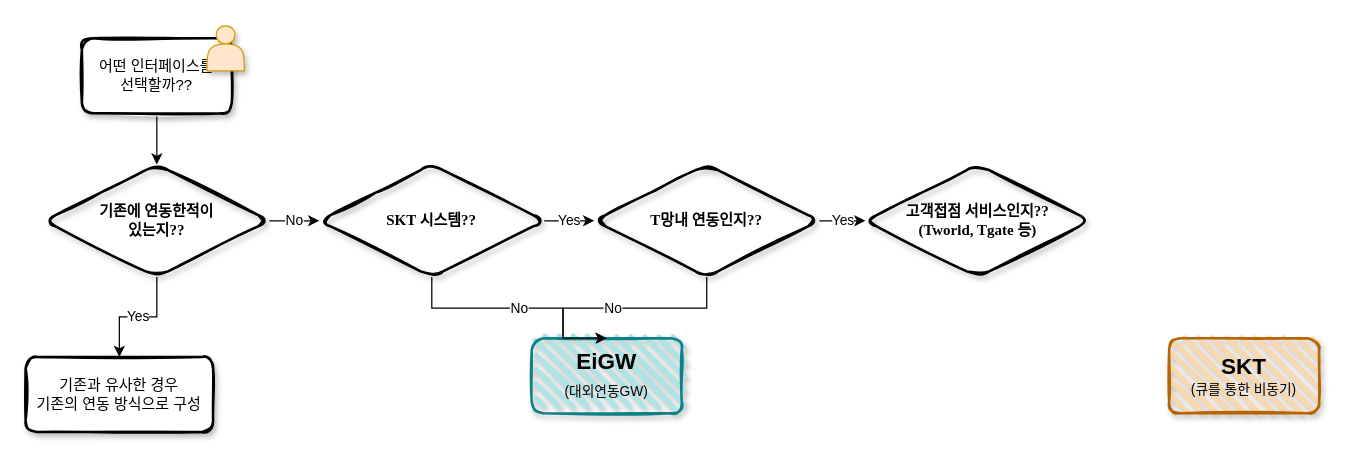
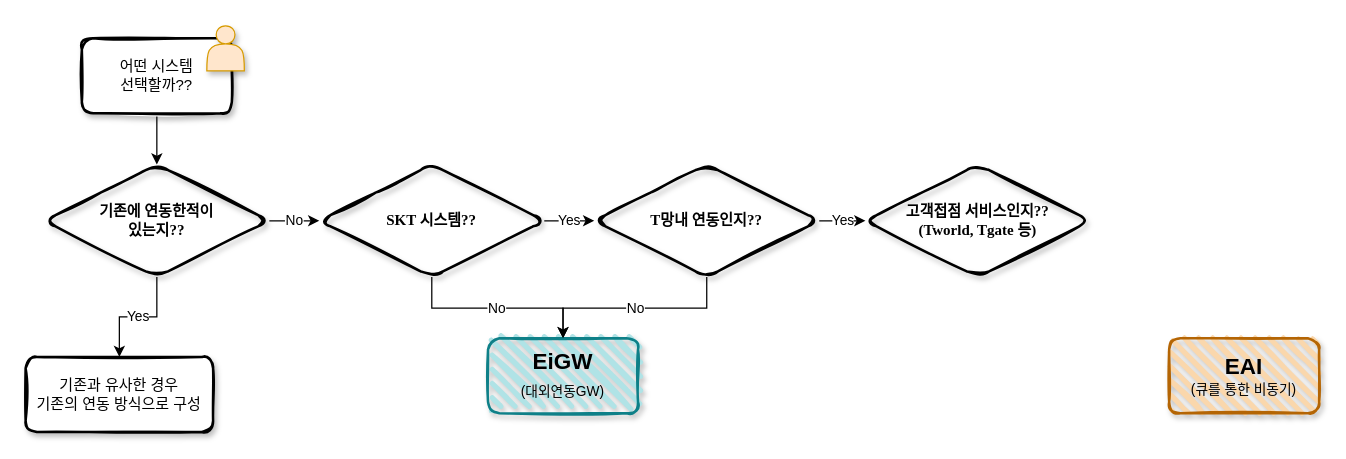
- <mxCell id="6" value="어떤 인터페이스를&lt;br&gt;선택할까??" style="rounded=1;whiteSpace=wrap;html=1;strokeWidth=2;fillWeight=4;hachureGap=8;hachureAngle=45;sketch=1;shadow=1;labelBackgroundColor=none;glass=0;" vertex="1" parent="1"><mxGeometry x="65" y="30" width="120" height="60" as="geometry" /></mxCell>
+ <mxCell id="6" value="어떤 시스템&lt;br&gt;선택할까??" style="rounded=1;whiteSpace=wrap;html=1;strokeWidth=2;fillWeight=4;hachureGap=8;hachureAngle=45;sketch=1;shadow=1;labelBackgroundColor=none;glass=0;" vertex="1" parent="1"><mxGeometry x="65" y="30" width="120" height="60" as="geometry" /></mxCell>
- <mxCell id="12" value="EiGW&lt;br&gt;&lt;font style=&quot;font-size: 11px ; font-weight: normal&quot;&gt;(대외연동GW)&lt;/font&gt;" style="rounded=1;whiteSpace=wrap;html=1;strokeWidth=2;fillWeight=4;hachureGap=8;hachureAngle=45;sketch=1;shadow=1;glass=0;labelBackgroundColor=none;fontSize=18;fontStyle=1;fillColor=#b0e3e6;strokeColor=#0e8088;horizontal=1;" vertex="1" parent="1"><mxGeometry x="425" y="270" width="120" height="60" as="geometry" /></mxCell>
+ <mxCell id="12" value="EiGW&lt;br&gt;&lt;font style=&quot;font-size: 11px ; font-weight: normal&quot;&gt;(대외연동GW)&lt;/font&gt;" style="rounded=1;whiteSpace=wrap;html=1;strokeWidth=2;fillWeight=4;hachureGap=8;hachureAngle=45;sketch=1;shadow=1;glass=0;labelBackgroundColor=none;fontSize=18;fontStyle=1;fillColor=#b0e3e6;strokeColor=#0e8088;horizontal=1;" vertex="1" parent="1"><mxGeometry x="390" y="270" width="120" height="60" as="geometry" /></mxCell>
- <mxCell id="17" value="&lt;font style=&quot;font-size: 18px&quot;&gt;&lt;b&gt;SKT&lt;/b&gt;&lt;/font&gt;&lt;br&gt;(큐를 통한 비동기)" style="rounded=1;whiteSpace=wrap;html=1;strokeWidth=2;fillWeight=4;hachureGap=8;hachureAngle=45;fillColor=#fad7ac;sketch=1;shadow=1;glass=0;labelBackgroundColor=none;fontSize=11;strokeColor=#b46504;" vertex="1" parent="1"><mxGeometry x="935" y="270" width="120" height="60" as="geometry" /></mxCell>
+ <mxCell id="17" value="&lt;font style=&quot;font-size: 18px&quot;&gt;&lt;b&gt;EAI&lt;/b&gt;&lt;/font&gt;&lt;br&gt;(큐를 통한 비동기)" style="rounded=1;whiteSpace=wrap;html=1;strokeWidth=2;fillWeight=4;hachureGap=8;hachureAngle=45;fillColor=#fad7ac;sketch=1;shadow=1;glass=0;labelBackgroundColor=none;fontSize=11;strokeColor=#b46504;" vertex="1" parent="1"><mxGeometry x="935" y="270" width="120" height="60" as="geometry" /></mxCell>
